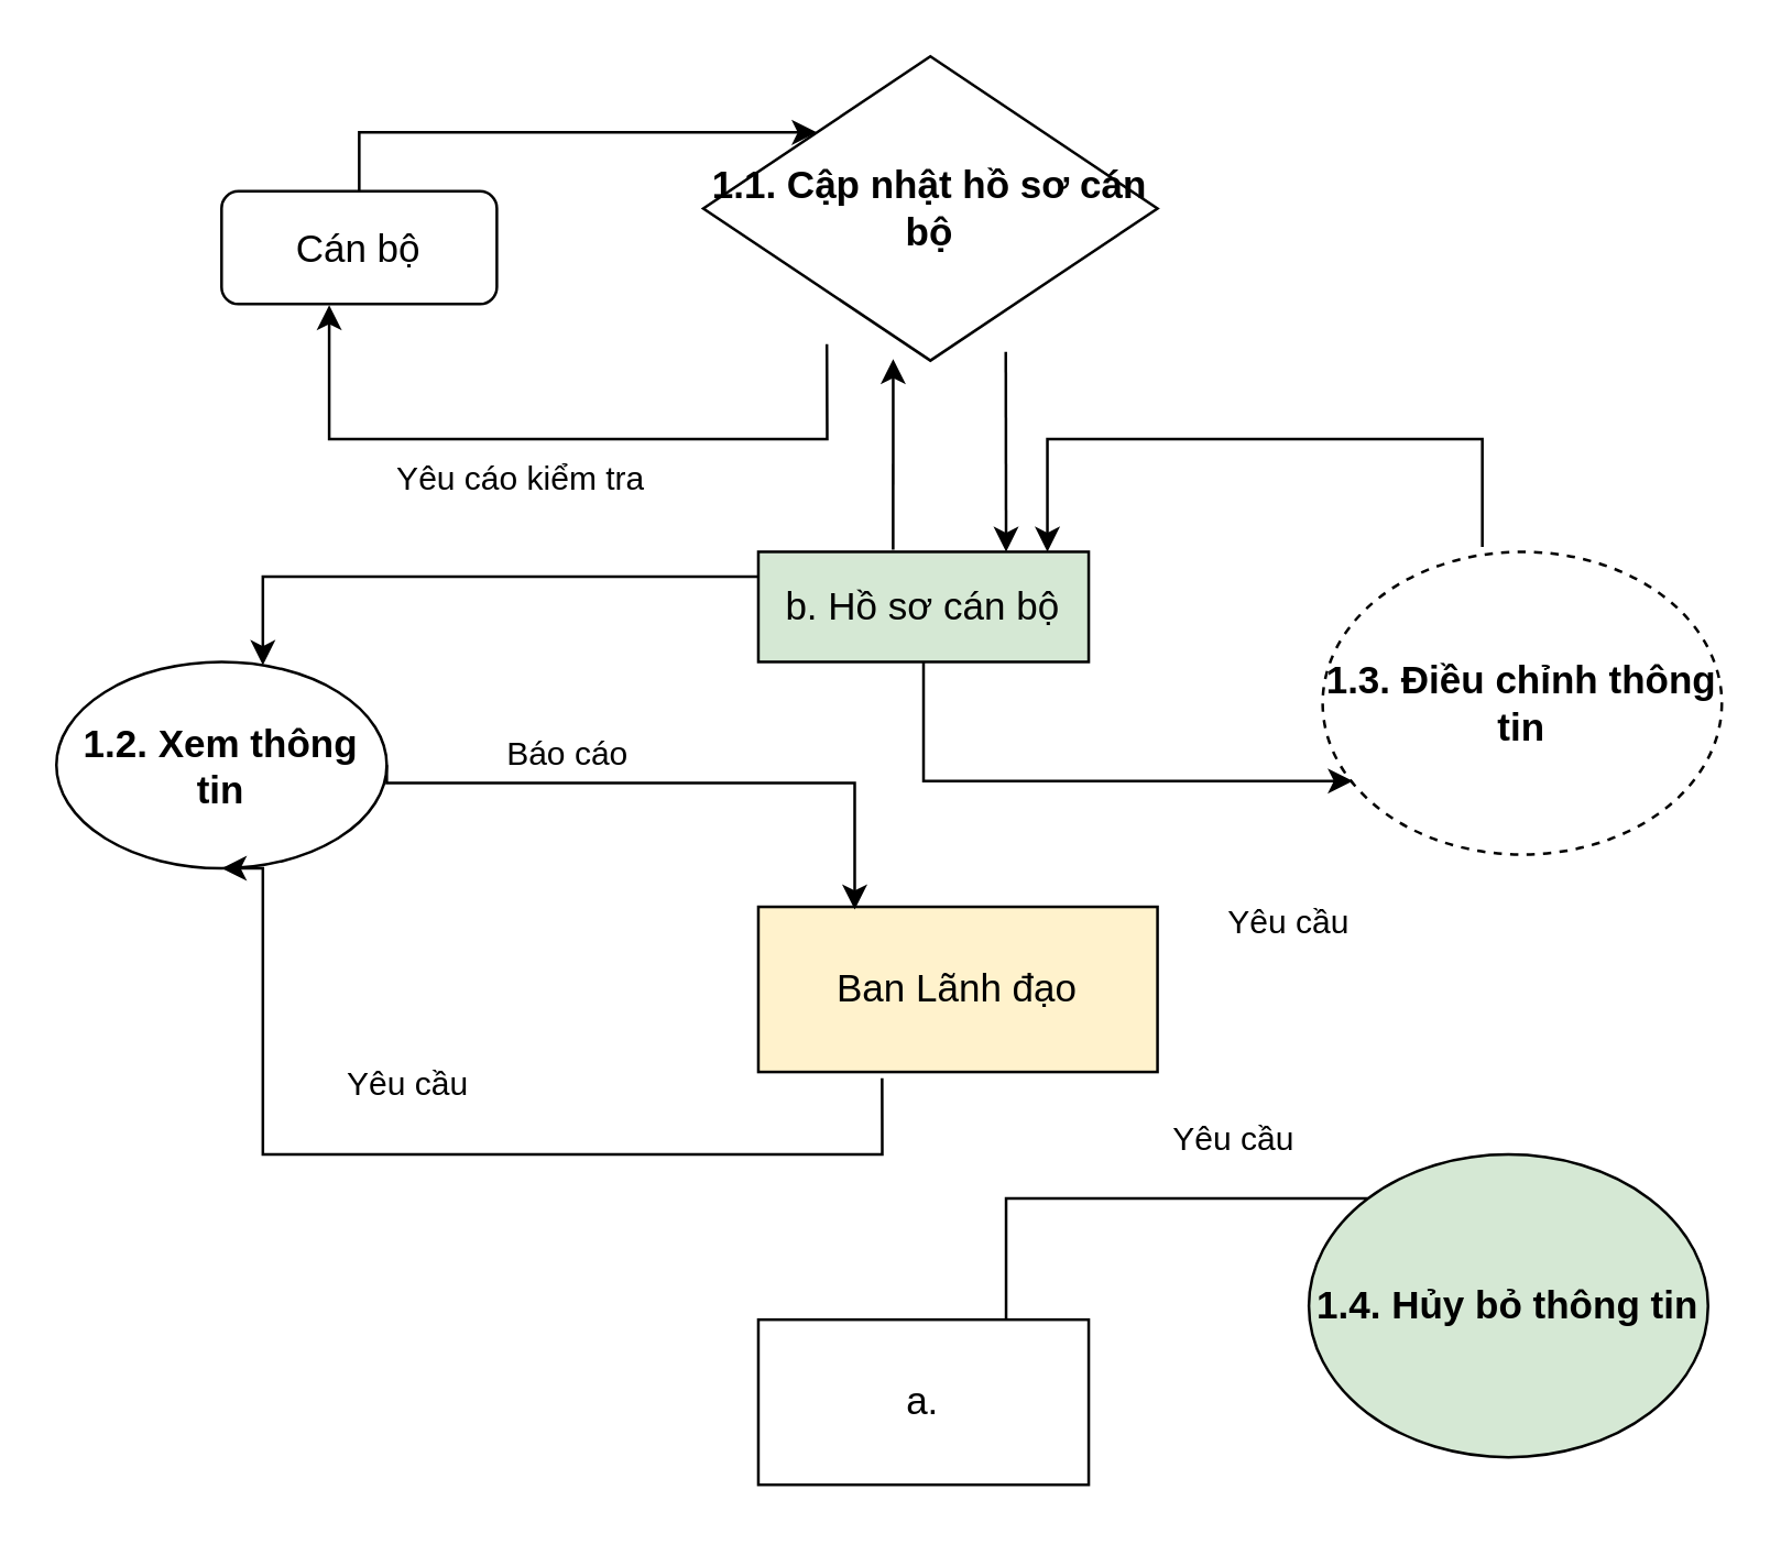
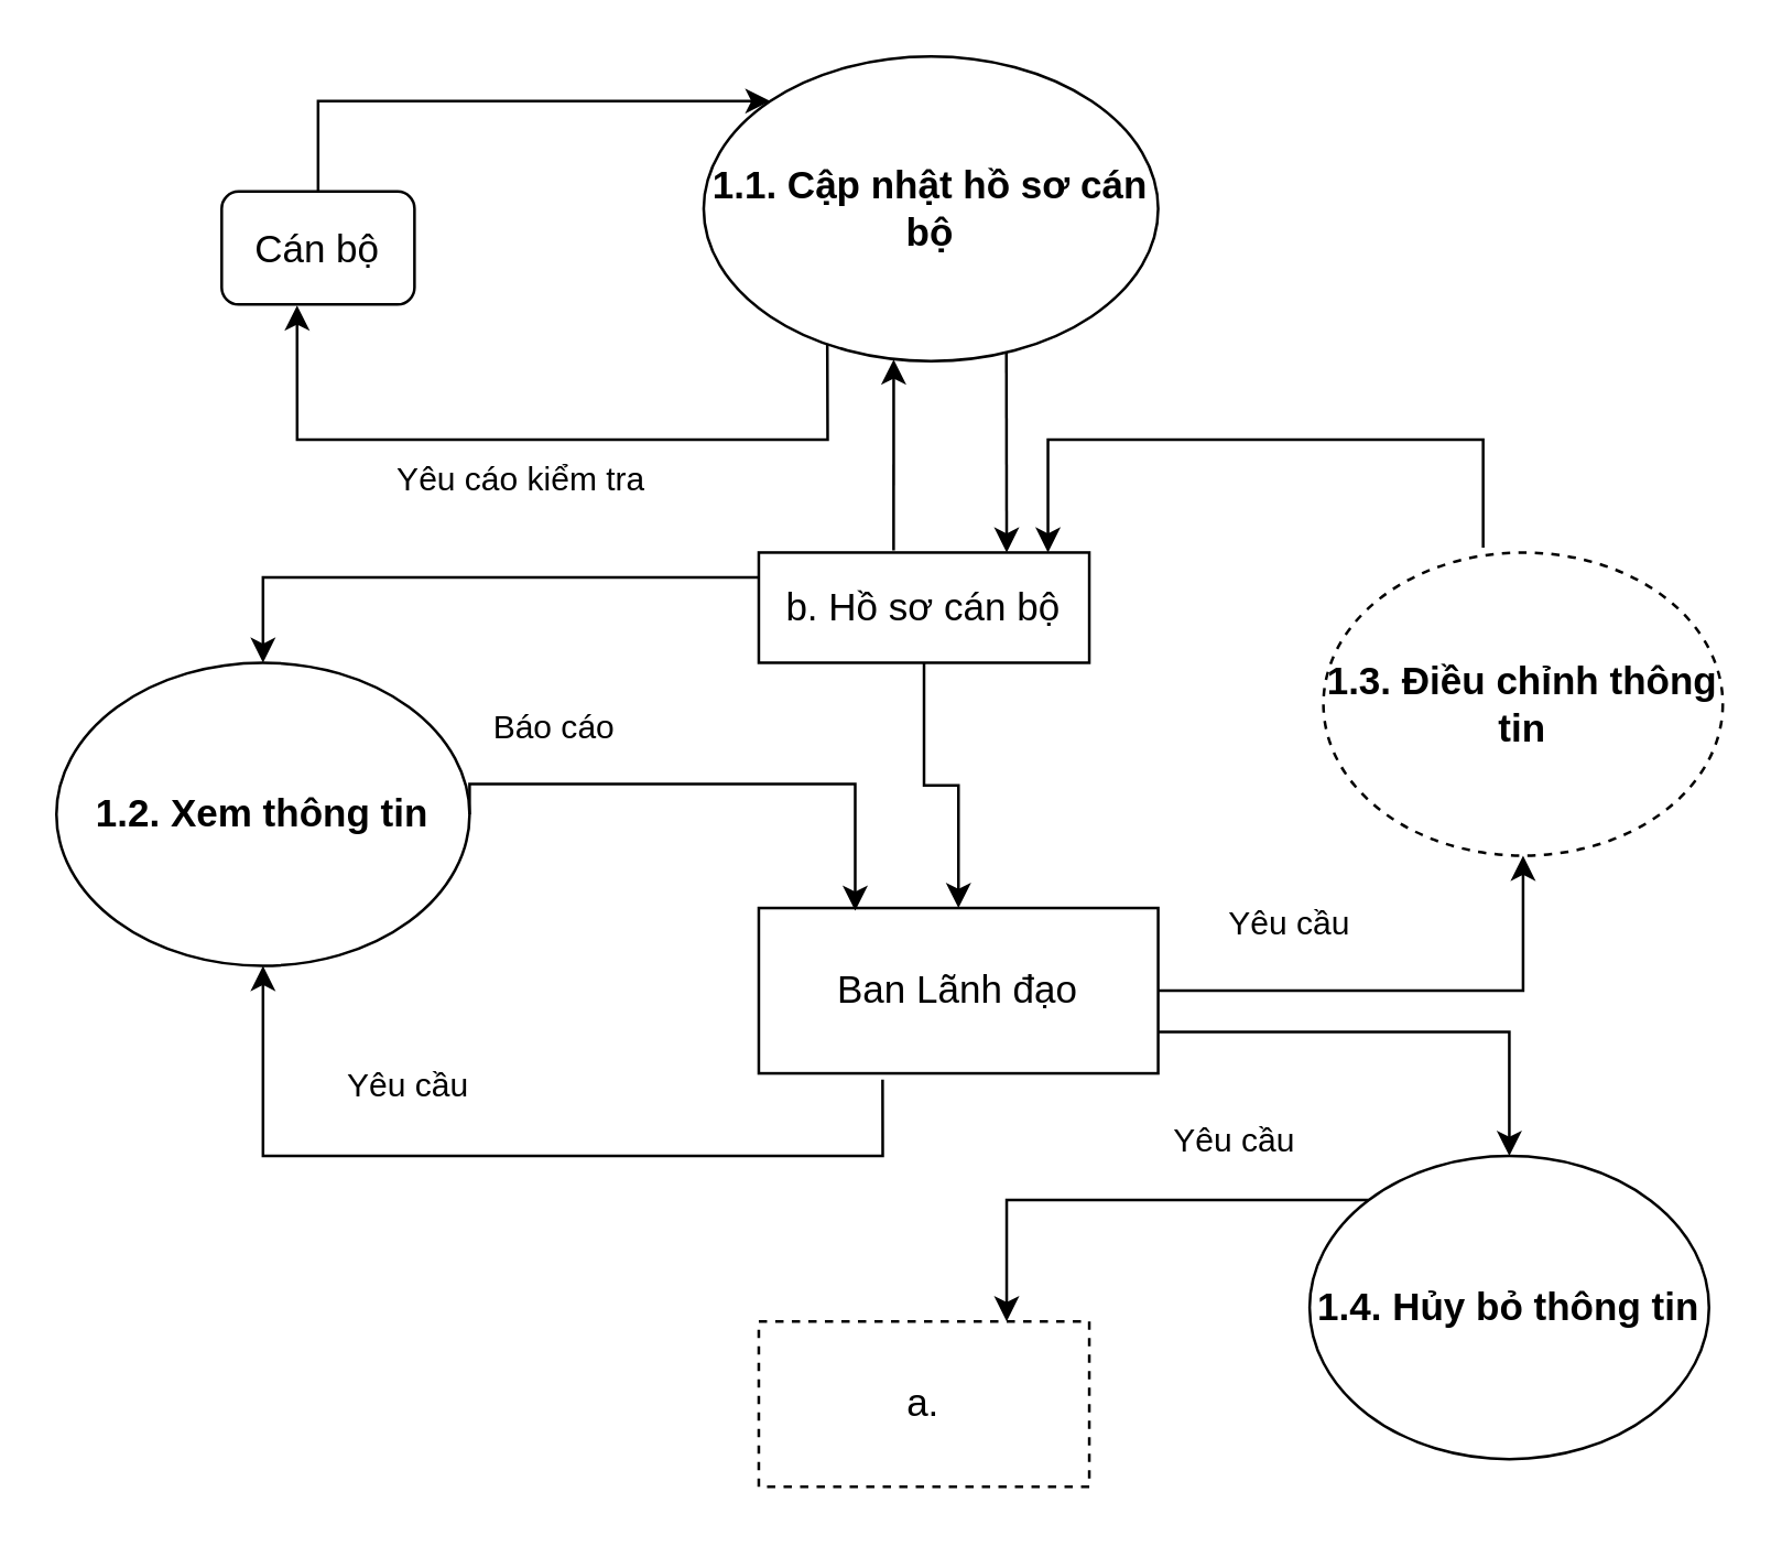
- <mxCell id="15" value="&lt;span style=&quot;font-size: 14px; font-weight: 700;&quot;&gt;1.1. Cập nhật hồ sơ cán bộ&lt;/span&gt;" style="rhombus;whiteSpace=wrap;html=1;" vertex="1" parent="1"><mxGeometry x="255" y="20" width="165" height="110.5" as="geometry" /></mxCell>
+ <mxCell id="15" value="&lt;span style=&quot;font-size: 14px; font-weight: 700;&quot;&gt;1.1. Cập nhật hồ sơ cán bộ&lt;/span&gt;" style="ellipse;whiteSpace=wrap;html=1;" vertex="1" parent="1"><mxGeometry x="255" y="20" width="165" height="110.5" as="geometry" /></mxCell>
- <mxCell id="2" value="Cán bộ" style="rounded=1;whiteSpace=wrap;html=1;fontSize=14;" vertex="1" parent="1"><mxGeometry x="80" y="69" width="100" height="41" as="geometry" /></mxCell>
+ <mxCell id="2" value="Cán bộ" style="rounded=1;whiteSpace=wrap;html=1;fontSize=14;" vertex="1" parent="1"><mxGeometry x="80" y="69" width="70" height="41" as="geometry" /></mxCell>
- <mxCell id="5" value="b. Hồ sơ cán bộ" style="rounded=0;whiteSpace=wrap;html=1;fontSize=14;fillColor=#d5e8d4;" vertex="1" parent="1"><mxGeometry x="275" y="200" width="120" height="40" as="geometry" /></mxCell>
+ <mxCell id="5" value="b. Hồ sơ cán bộ" style="rounded=0;whiteSpace=wrap;html=1;fontSize=14;" vertex="1" parent="1"><mxGeometry x="275" y="200" width="120" height="40" as="geometry" /></mxCell>
- <mxCell id="8" value="Báo cáo" style="text;strokeColor=none;fillColor=none;align=left;verticalAlign=middle;spacingLeft=4;spacingRight=4;overflow=hidden;points=[[0,0.5],[1,0.5]];portConstraint=eastwest;rotatable=0;whiteSpace=wrap;html=1;" vertex="1" parent="1"><mxGeometry x="177.5" y="259" width="80" height="30" as="geometry" /></mxCell>
+ <mxCell id="8" value="Báo cáo" style="text;strokeColor=none;fillColor=none;align=left;verticalAlign=middle;spacingLeft=4;spacingRight=4;overflow=hidden;points=[[0,0.5],[1,0.5]];portConstraint=eastwest;rotatable=0;whiteSpace=wrap;html=1;" vertex="1" parent="1"><mxGeometry x="172.5" y="249" width="80" height="30" as="geometry" /></mxCell>
- <mxCell id="12" value="&lt;span style=&quot;font-size: 14px; font-weight: 700;&quot;&gt;1.2. Xem thông tin&lt;/span&gt;" style="ellipse;whiteSpace=wrap;html=1;" vertex="1" parent="1"><mxGeometry x="20" y="240" width="120" height="75" as="geometry" /></mxCell>
+ <mxCell id="12" value="&lt;span style=&quot;font-size: 14px; font-weight: 700;&quot;&gt;1.2. Xem thông tin&lt;/span&gt;" style="ellipse;whiteSpace=wrap;html=1;" vertex="1" parent="1"><mxGeometry x="20" y="240" width="150" height="110" as="geometry" /></mxCell>
- <mxCell id="20" value="" style="endArrow=classic;html=1;rounded=0;entryX=0.076;entryY=0.757;entryDx=0;entryDy=0;entryPerimeter=0;exitX=0.5;exitY=1;exitDx=0;exitDy=0;edgeStyle=orthogonalEdgeStyle;" edge="1" parent="1" source="5" target="14"><mxGeometry width="50" height="50" relative="1" as="geometry"><mxPoint x="230" y="269" as="sourcePoint" /><mxPoint x="280" y="219" as="targetPoint" /></mxGeometry></mxCell>
+ <mxCell id="20" value="" style="endArrow=classic;html=1;rounded=0;exitX=0.5;exitY=1;exitDx=0;exitDy=0;edgeStyle=orthogonalEdgeStyle;" edge="1" parent="1" source="5" target="6"><mxGeometry width="50" height="50" relative="1" as="geometry"><mxPoint x="230" y="269" as="sourcePoint" /><mxPoint x="280" y="219" as="targetPoint" /></mxGeometry></mxCell>
- <mxCell id="6" value="Ban Lãnh đạo" style="rounded=0;whiteSpace=wrap;html=1;fontSize=14;fillColor=#fff2cc;" vertex="1" parent="1"><mxGeometry x="275" y="329" width="145" height="60" as="geometry" /></mxCell>
+ <mxCell id="6" value="Ban Lãnh đạo" style="rounded=0;whiteSpace=wrap;html=1;fontSize=14;" vertex="1" parent="1"><mxGeometry x="275" y="329" width="145" height="60" as="geometry" /></mxCell>
+ <mxCell id="21" value="" style="endArrow=classic;html=1;rounded=0;entryX=0.5;entryY=1;entryDx=0;entryDy=0;exitX=1;exitY=0.5;exitDx=0;exitDy=0;edgeStyle=orthogonalEdgeStyle;" edge="1" parent="1" source="6" target="14"><mxGeometry width="50" height="50" relative="1" as="geometry"><mxPoint x="230" y="269" as="sourcePoint" /><mxPoint x="280" y="219" as="targetPoint" /></mxGeometry></mxCell>
+ <mxCell id="22" value="" style="endArrow=classic;html=1;rounded=0;entryX=0.5;entryY=0;entryDx=0;entryDy=0;exitX=1;exitY=0.75;exitDx=0;exitDy=0;edgeStyle=orthogonalEdgeStyle;" edge="1" parent="1" source="6" target="13"><mxGeometry width="50" height="50" relative="1" as="geometry"><mxPoint x="230" y="269" as="sourcePoint" /><mxPoint x="280" y="219" as="targetPoint" /></mxGeometry></mxCell>
- <mxCell id="13" value="&lt;span style=&quot;font-size: 14px; font-weight: 700;&quot;&gt;1.4. Hủy bỏ thông tin&lt;/span&gt;" style="ellipse;whiteSpace=wrap;html=1;fillColor=#d5e8d4;" vertex="1" parent="1"><mxGeometry x="475" y="419" width="145" height="110" as="geometry" /></mxCell>
+ <mxCell id="13" value="&lt;span style=&quot;font-size: 14px; font-weight: 700;&quot;&gt;1.4. Hủy bỏ thông tin&lt;/span&gt;" style="ellipse;whiteSpace=wrap;html=1;" vertex="1" parent="1"><mxGeometry x="475" y="419" width="145" height="110" as="geometry" /></mxCell>
- <mxCell id="23" value="" style="endArrow=none;html=1;rounded=0;entryX=0.75;entryY=0;entryDx=0;entryDy=0;exitX=0;exitY=0;exitDx=0;exitDy=0;edgeStyle=orthogonalEdgeStyle;" edge="1" parent="1" source="13" target="7"><mxGeometry width="50" height="50" relative="1" as="geometry"><mxPoint x="230" y="269" as="sourcePoint" /><mxPoint x="280" y="219" as="targetPoint" /></mxGeometry></mxCell>
+ <mxCell id="23" value="" style="endArrow=classic;html=1;rounded=0;entryX=0.75;entryY=0;entryDx=0;entryDy=0;exitX=0;exitY=0;exitDx=0;exitDy=0;edgeStyle=orthogonalEdgeStyle;" edge="1" parent="1" source="13" target="7"><mxGeometry width="50" height="50" relative="1" as="geometry"><mxPoint x="230" y="269" as="sourcePoint" /><mxPoint x="280" y="219" as="targetPoint" /></mxGeometry></mxCell>
- <mxCell id="7" value="a." style="rounded=0;whiteSpace=wrap;html=1;fontSize=14;" vertex="1" parent="1"><mxGeometry x="275" y="479" width="120" height="60" as="geometry" /></mxCell>
+ <mxCell id="7" value="a." style="rounded=0;whiteSpace=wrap;html=1;fontSize=14;dashed=1;" vertex="1" parent="1"><mxGeometry x="275" y="479" width="120" height="60" as="geometry" /></mxCell>
